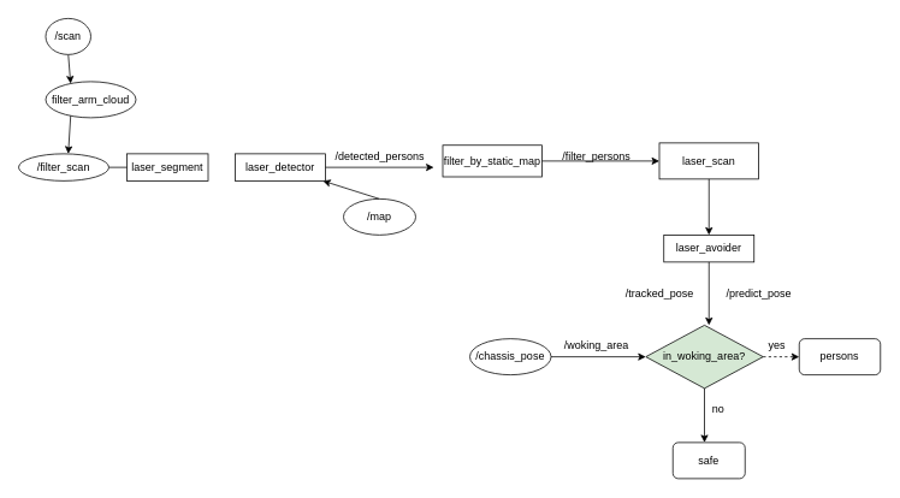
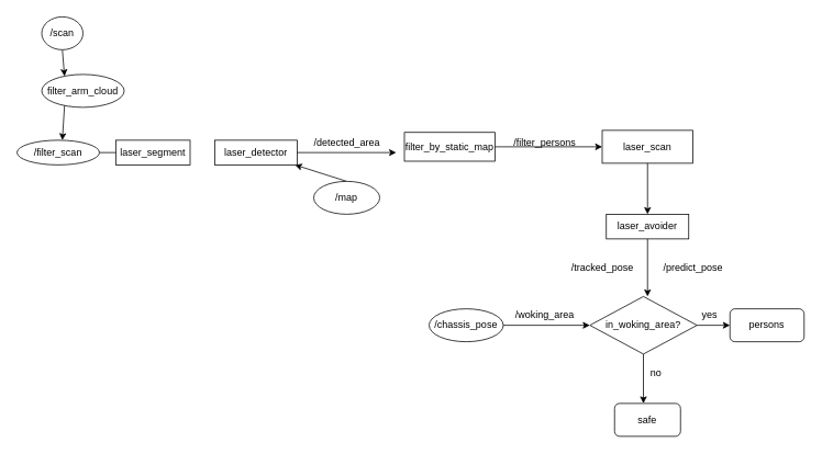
- <mxCell id="10" value="/detected_persons" style="text;html=1;align=center;verticalAlign=middle;resizable=0;points=[];autosize=1;strokeColor=none;fillColor=none;" vertex="1" parent="1"><mxGeometry x="360" y="158" width="120" height="30" as="geometry" /></mxCell>
+ <mxCell id="10" value="/detected_area" style="text;html=1;align=center;verticalAlign=middle;resizable=0;points=[];autosize=1;strokeColor=none;fillColor=none;" vertex="1" parent="1"><mxGeometry x="360" y="158" width="120" height="30" as="geometry" /></mxCell>
- <mxCell id="22" value="in_woking_area?" style="rhombus;whiteSpace=wrap;html=1;fillColor=#d5e8d4;" vertex="1" parent="1"><mxGeometry x="715" y="360" width="130" height="70" as="geometry" /></mxCell>
+ <mxCell id="22" value="in_woking_area?" style="rhombus;whiteSpace=wrap;html=1;" vertex="1" parent="1"><mxGeometry x="715" y="360" width="130" height="70" as="geometry" /></mxCell>
- <mxCell id="27" value="" style="endArrow=classic;html=1;rounded=0;exitX=1;exitY=0.5;exitDx=0;exitDy=0;entryX=0;entryY=0.5;entryDx=0;entryDy=0;dashed=1;" edge="1" parent="1" source="22" target="26"><mxGeometry width="50" height="50" relative="1" as="geometry"><mxPoint x="515" y="350" as="sourcePoint" /><mxPoint x="565" y="300" as="targetPoint" /></mxGeometry></mxCell>
+ <mxCell id="27" value="" style="endArrow=classic;html=1;rounded=0;exitX=1;exitY=0.5;exitDx=0;exitDy=0;entryX=0;entryY=0.5;entryDx=0;entryDy=0;" edge="1" parent="1" source="22" target="26"><mxGeometry width="50" height="50" relative="1" as="geometry"><mxPoint x="515" y="350" as="sourcePoint" /><mxPoint x="565" y="300" as="targetPoint" /></mxGeometry></mxCell>
